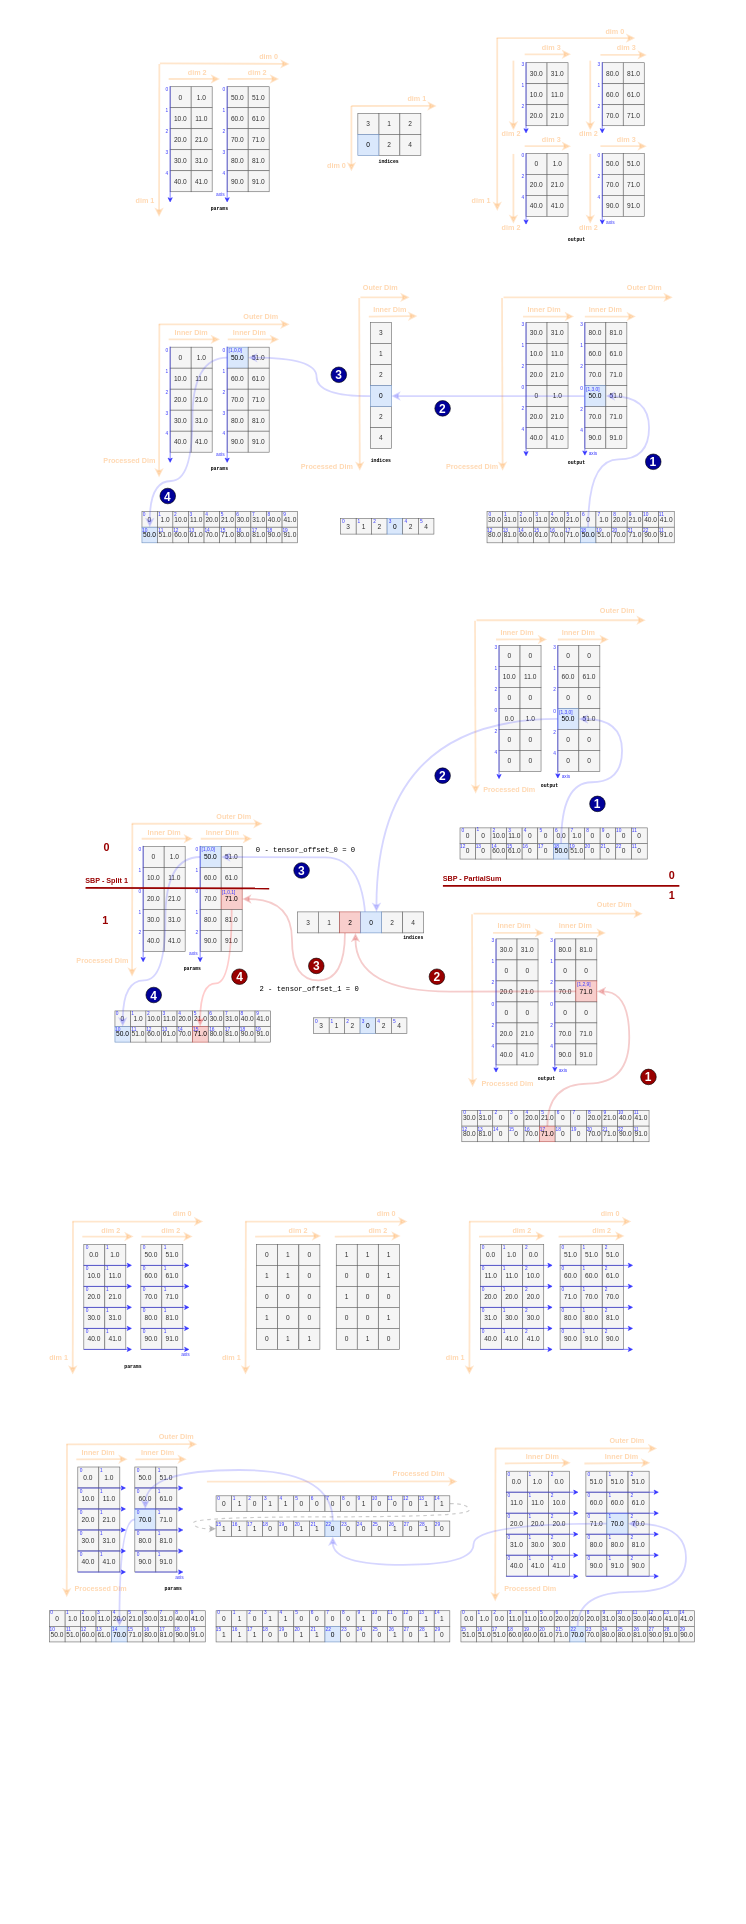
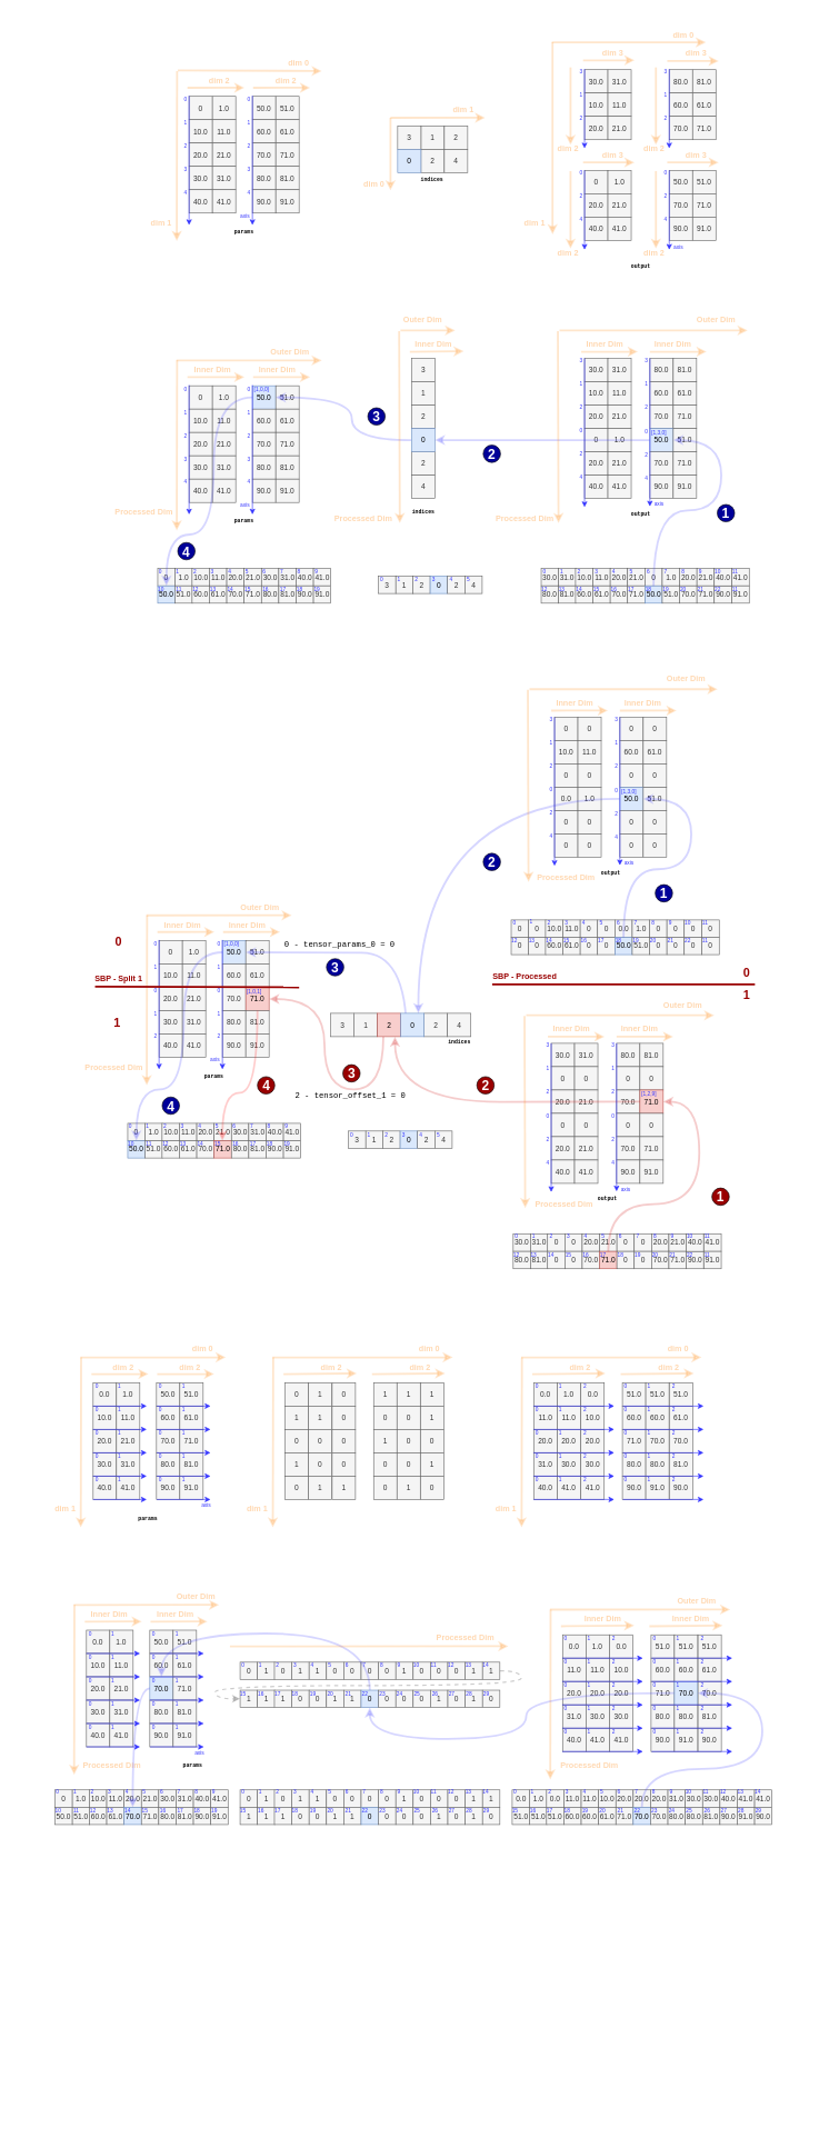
- <mxCell id="1189" value="&lt;font face=&quot;Courier New&quot;&gt;0 - tensor_offset_0 = 0&lt;/font&gt;" style="text;html=1;strokeColor=none;fillColor=none;align=center;verticalAlign=middle;whiteSpace=wrap;rounded=0;" vertex="1" parent="1"><mxGeometry x="423.5" y="1406.75" width="169.5" height="16.5" as="geometry" /></mxCell>
+ <mxCell id="1189" value="&lt;font face=&quot;Courier New&quot;&gt;0 - tensor_params_0 = 0&lt;/font&gt;" style="text;html=1;strokeColor=none;fillColor=none;align=center;verticalAlign=middle;whiteSpace=wrap;rounded=0;" vertex="1" parent="1"><mxGeometry x="423.5" y="1406.75" width="169.5" height="16.5" as="geometry" /></mxCell>
- <mxCell id="631" value="&lt;font&gt;&lt;b&gt;SBP - PartialSum&lt;/b&gt;&lt;/font&gt;" style="text;html=1;strokeColor=none;fillColor=none;align=center;verticalAlign=middle;rounded=0;labelBackgroundColor=default;fontColor=#990000;" parent="1" vertex="1"><mxGeometry x="746" y="1456" width="79" height="15" as="geometry" /></mxCell>
+ <mxCell id="631" value="&lt;font&gt;&lt;b&gt;SBP - Processed&lt;/b&gt;&lt;/font&gt;" style="text;html=1;strokeColor=none;fillColor=none;align=center;verticalAlign=middle;rounded=0;labelBackgroundColor=default;fontColor=#990000;" parent="1" vertex="1"><mxGeometry x="746" y="1456" width="79" height="15" as="geometry" /></mxCell>
- <mxCell id="1190" value="&lt;font face=&quot;Courier New&quot;&gt;2 - tensor_offset_1 = 0&lt;/font&gt;" style="text;html=1;strokeColor=none;fillColor=none;align=center;verticalAlign=middle;whiteSpace=wrap;rounded=0;" vertex="1" parent="1"><mxGeometry x="430" y="1640" width="169.5" height="16.5" as="geometry" /></mxCell>
+ <mxCell id="1190" value="&lt;font face=&quot;Courier New&quot;&gt;2 - tensor_offset_1 = 0&lt;/font&gt;" style="text;html=1;strokeColor=none;fillColor=none;align=center;verticalAlign=middle;whiteSpace=wrap;rounded=0;" vertex="1" parent="1"><mxGeometry x="440" y="1635" width="169.5" height="16.5" as="geometry" /></mxCell>
